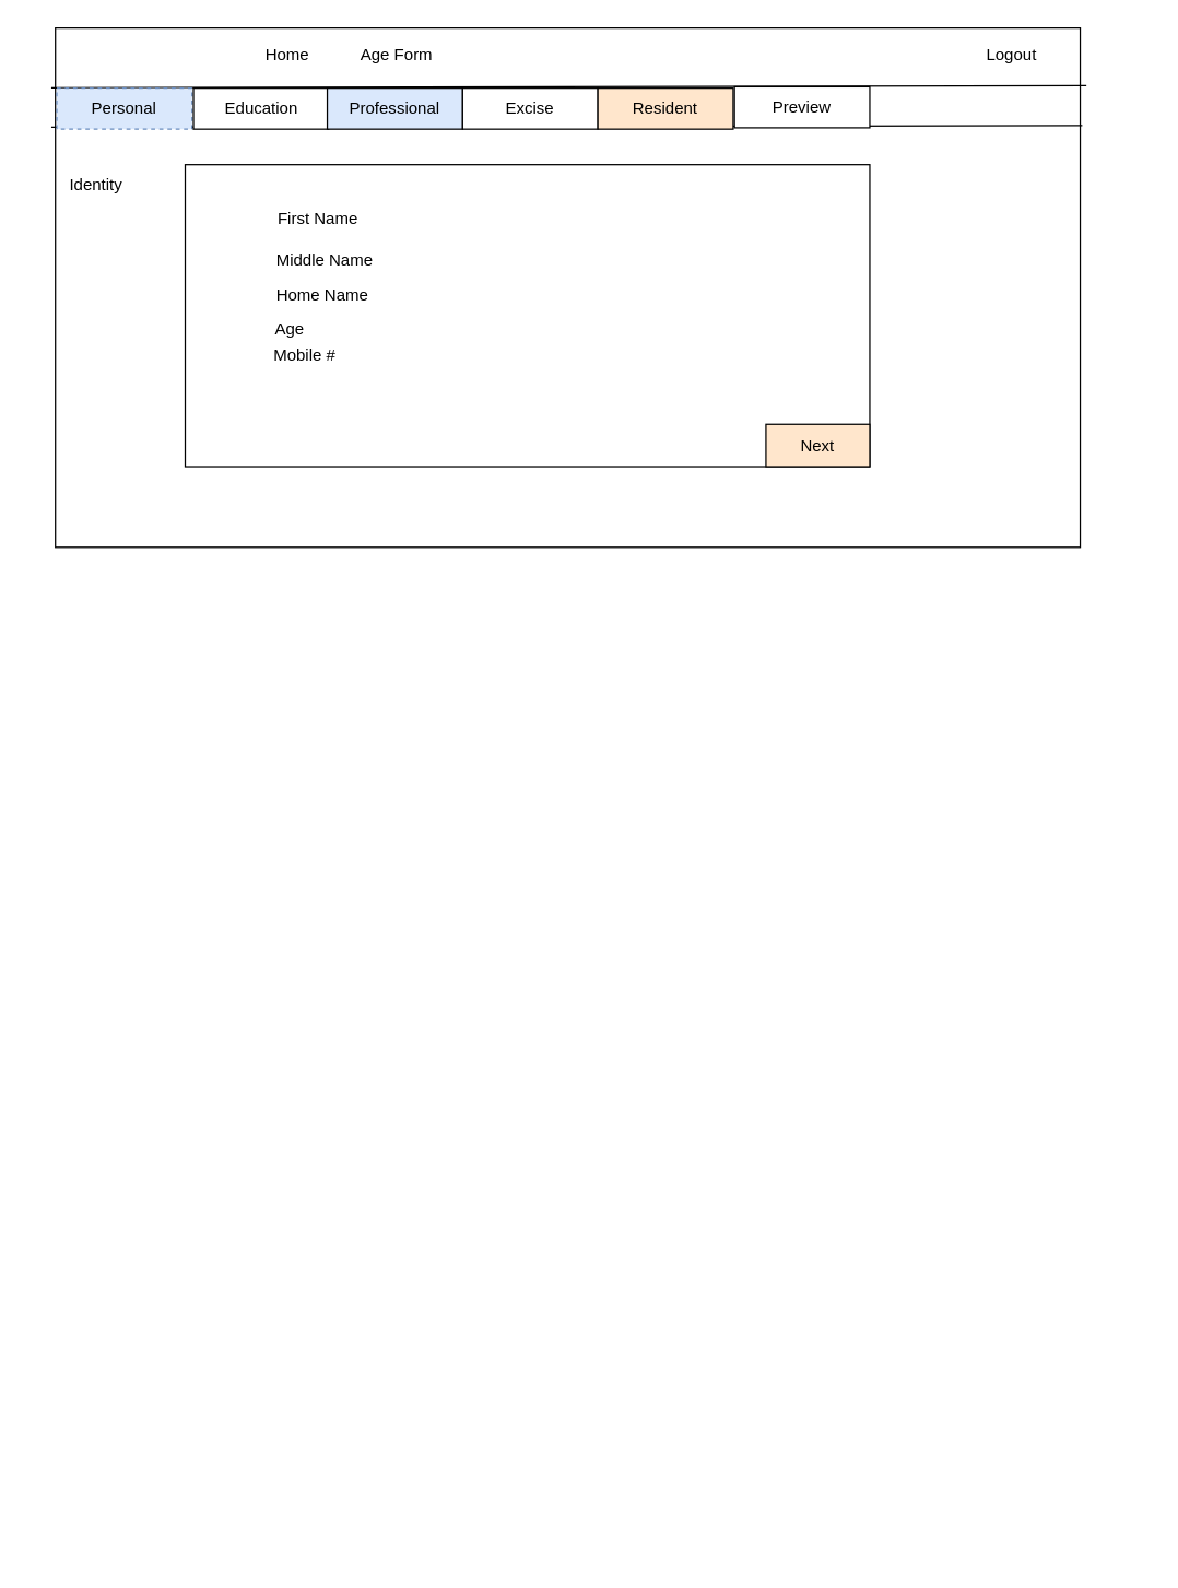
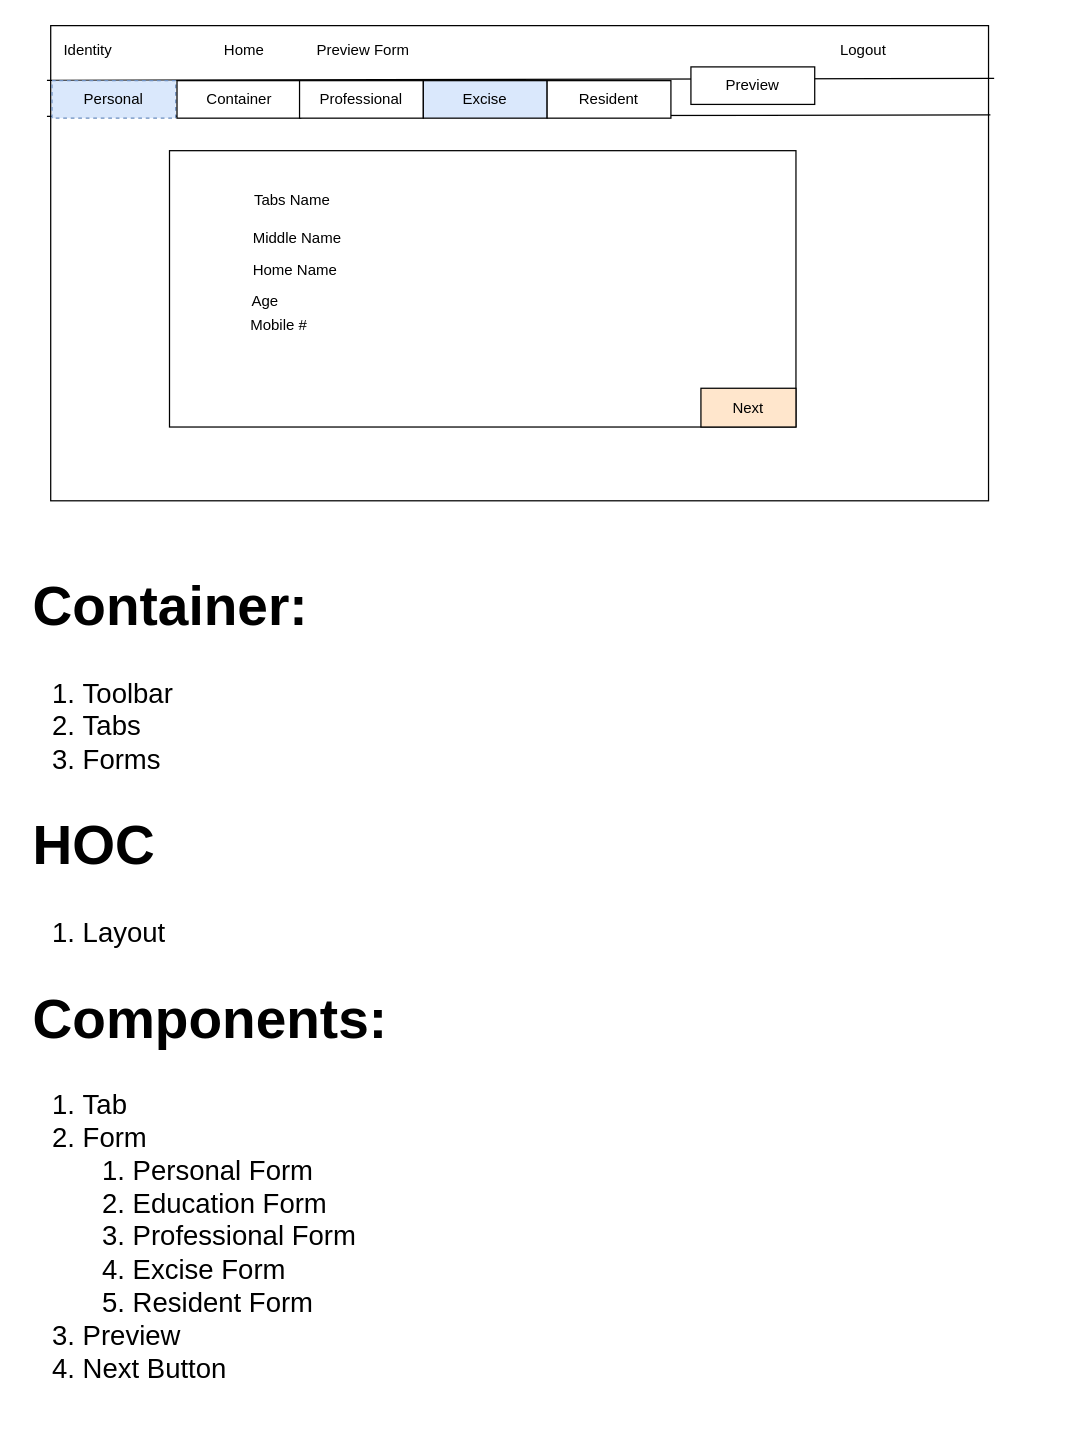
- <mxCell id="5" value="Home" style="text;html=1;strokeColor=none;fillColor=none;align=center;verticalAlign=middle;whiteSpace=wrap;rounded=0;" parent="1" vertex="1"><mxGeometry x="190" y="30" width="40" height="20" as="geometry" /></mxCell>
+ <mxCell id="5" value="Home" style="text;html=1;strokeColor=none;fillColor=none;align=center;verticalAlign=middle;whiteSpace=wrap;rounded=0;" parent="1" vertex="1"><mxGeometry x="175" y="30" width="40" height="20" as="geometry" /></mxCell>
- <mxCell id="6" value="Age Form" style="text;html=1;strokeColor=none;fillColor=none;align=center;verticalAlign=middle;whiteSpace=wrap;rounded=0;" parent="1" vertex="1"><mxGeometry x="250" y="30" width="80" height="20" as="geometry" /></mxCell>
+ <mxCell id="6" value="Preview Form" style="text;html=1;strokeColor=none;fillColor=none;align=center;verticalAlign=middle;whiteSpace=wrap;rounded=0;" parent="1" vertex="1"><mxGeometry x="250" y="30" width="80" height="20" as="geometry" /></mxCell>
- <mxCell id="7" value="Logout" style="text;html=1;strokeColor=none;fillColor=none;align=center;verticalAlign=middle;whiteSpace=wrap;rounded=0;" parent="1" vertex="1"><mxGeometry x="720" y="30" width="40" height="20" as="geometry" /></mxCell>
+ <mxCell id="7" value="Logout" style="text;html=1;strokeColor=none;fillColor=none;align=center;verticalAlign=middle;whiteSpace=wrap;rounded=0;" parent="1" vertex="1"><mxGeometry x="670" y="30" width="40" height="20" as="geometry" /></mxCell>
- <mxCell id="14" value="Preview" style="rounded=0;whiteSpace=wrap;html=1;" parent="1" vertex="1"><mxGeometry x="537" y="63" width="99" height="30" as="geometry" /></mxCell>
+ <mxCell id="14" value="Preview" style="rounded=0;whiteSpace=wrap;html=1;" parent="1" vertex="1"><mxGeometry x="552" y="53" width="99" height="30" as="geometry" /></mxCell>
- <mxCell id="15" value="Education" style="text;html=1;strokeColor=none;fillColor=none;align=center;verticalAlign=middle;whiteSpace=wrap;rounded=0;" parent="1" vertex="1"><mxGeometry x="170.5" y="69" width="40" height="20" as="geometry" /></mxCell>
+ <mxCell id="15" value="Container" style="text;html=1;strokeColor=none;fillColor=none;align=center;verticalAlign=middle;whiteSpace=wrap;rounded=0;" parent="1" vertex="1"><mxGeometry x="170.5" y="69" width="40" height="20" as="geometry" /></mxCell>
- <mxCell id="11" value="Professional" style="rounded=0;whiteSpace=wrap;html=1;fillColor=#dae8fc;" parent="1" vertex="1"><mxGeometry x="239" y="64" width="99" height="30" as="geometry" /></mxCell>
+ <mxCell id="11" value="Professional" style="rounded=0;whiteSpace=wrap;html=1;" parent="1" vertex="1"><mxGeometry x="239" y="64" width="99" height="30" as="geometry" /></mxCell>
- <mxCell id="12" value="Excise" style="rounded=0;whiteSpace=wrap;html=1;" parent="1" vertex="1"><mxGeometry x="338" y="64" width="99" height="30" as="geometry" /></mxCell>
+ <mxCell id="12" value="Excise" style="rounded=0;whiteSpace=wrap;html=1;fillColor=#dae8fc;" parent="1" vertex="1"><mxGeometry x="338" y="64" width="99" height="30" as="geometry" /></mxCell>
- <mxCell id="13" value="Resident" style="rounded=0;whiteSpace=wrap;html=1;fillColor=#ffe6cc;" parent="1" vertex="1"><mxGeometry x="437" y="64" width="99" height="30" as="geometry" /></mxCell>
+ <mxCell id="13" value="Resident" style="rounded=0;whiteSpace=wrap;html=1;" parent="1" vertex="1"><mxGeometry x="437" y="64" width="99" height="30" as="geometry" /></mxCell>
- <mxCell id="4" value="Identity" style="text;html=1;strokeColor=none;fillColor=none;align=center;verticalAlign=middle;whiteSpace=wrap;rounded=0;" parent="1" vertex="1"><mxGeometry x="50" y="125" width="40" height="20" as="geometry" /></mxCell>
+ <mxCell id="4" value="Identity" style="text;html=1;strokeColor=none;fillColor=none;align=center;verticalAlign=middle;whiteSpace=wrap;rounded=0;" parent="1" vertex="1"><mxGeometry x="50" y="30" width="40" height="20" as="geometry" /></mxCell>
- <mxCell id="17" value="First Name" style="text;html=1;strokeColor=none;fillColor=none;align=left;verticalAlign=middle;whiteSpace=wrap;rounded=0;" parent="1" vertex="1"><mxGeometry x="201" y="150" width="90" height="20" as="geometry" /></mxCell>
+ <mxCell id="17" value="Tabs Name" style="text;html=1;strokeColor=none;fillColor=none;align=left;verticalAlign=middle;whiteSpace=wrap;rounded=0;" parent="1" vertex="1"><mxGeometry x="201" y="150" width="90" height="20" as="geometry" /></mxCell>
+ <mxCell id="23" value="&lt;h1&gt;Container:&lt;/h1&gt;&lt;div&gt;&lt;ol&gt;&lt;li&gt;Toolbar&lt;/li&gt;&lt;li&gt;Tabs&lt;/li&gt;&lt;li&gt;Forms&lt;/li&gt;&lt;/ol&gt;&lt;h1&gt;HOC&lt;/h1&gt;&lt;/div&gt;&lt;div&gt;&lt;ol&gt;&lt;li&gt;Layout&lt;/li&gt;&lt;/ol&gt;&lt;h1&gt;Components:&lt;/h1&gt;&lt;/div&gt;&lt;div&gt;&lt;ol&gt;&lt;li&gt;Tab&lt;/li&gt;&lt;li&gt;Form&lt;/li&gt;&lt;ol&gt;&lt;li&gt;Personal Form&lt;/li&gt;&lt;li&gt;Education Form&lt;/li&gt;&lt;li&gt;Professional Form&lt;/li&gt;&lt;li&gt;Excise Form&lt;/li&gt;&lt;li&gt;Resident Form&lt;/li&gt;&lt;/ol&gt;&lt;li&gt;Preview&lt;/li&gt;&lt;li&gt;Next Button&lt;/li&gt;&lt;/ol&gt;&lt;/div&gt;" style="text;html=1;strokeColor=none;fillColor=none;spacing=5;spacingTop=-20;whiteSpace=wrap;overflow=hidden;rounded=0;fontSize=22;align=left;" parent="1" vertex="1"><mxGeometry x="20.5" y="440" width="819.5" height="700" as="geometry" /></mxCell>
